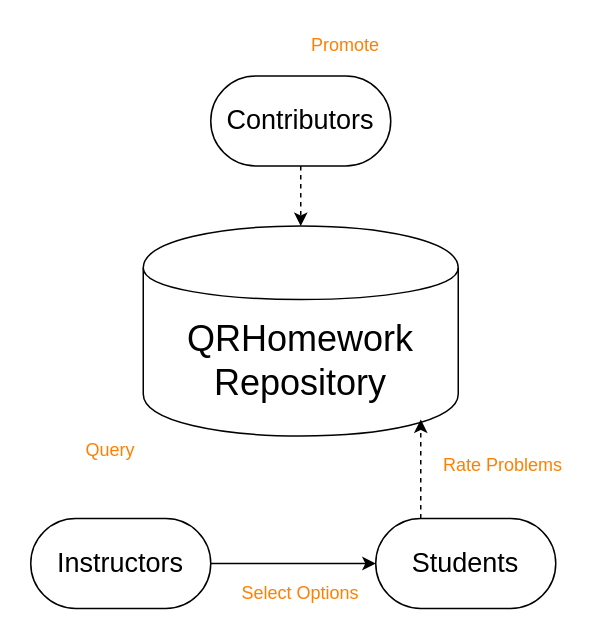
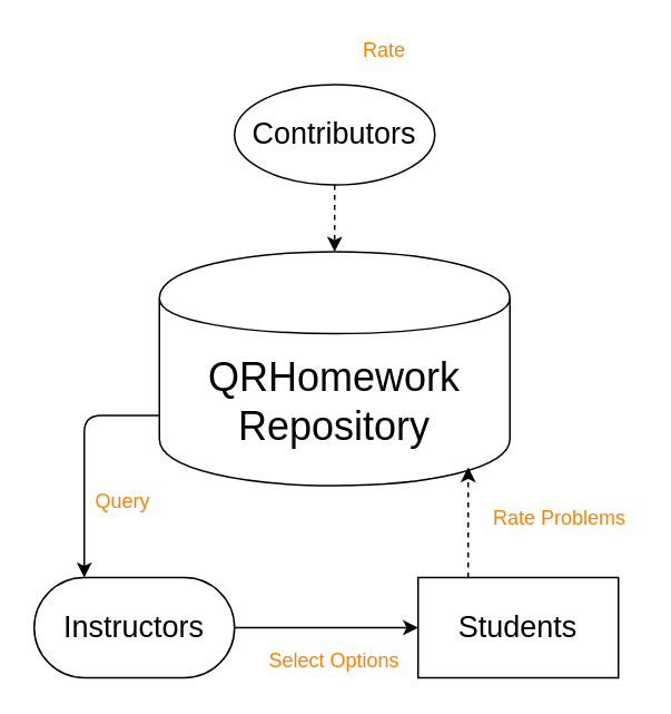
- <mxCell id="9" value="&lt;font color=&quot;#ff8000&quot;&gt;Promote&lt;/font&gt;" style="text;html=1;strokeColor=none;fillColor=none;align=center;verticalAlign=middle;whiteSpace=wrap;rounded=0;" vertex="1" parent="1"><mxGeometry x="210" y="20" width="40" height="20" as="geometry" /></mxCell>
+ <mxCell id="9" value="&lt;font color=&quot;#ff8000&quot;&gt;Rate&lt;/font&gt;" style="text;html=1;strokeColor=none;fillColor=none;align=center;verticalAlign=middle;whiteSpace=wrap;rounded=0;" vertex="1" parent="1"><mxGeometry x="210" y="20" width="40" height="20" as="geometry" /></mxCell>
- <mxCell id="3" value="&lt;font style=&quot;font-size: 18px&quot;&gt;Contributors&lt;/font&gt;" style="rounded=1;whiteSpace=wrap;html=1;arcSize=50;" vertex="1" parent="1"><mxGeometry x="140" y="50" width="120" height="60" as="geometry" /></mxCell>
+ <mxCell id="3" value="&lt;font style=&quot;font-size: 18px&quot;&gt;Contributors&lt;/font&gt;" style="ellipse;whiteSpace=wrap;html=1;arcSize=50;" vertex="1" parent="1"><mxGeometry x="140" y="50" width="120" height="60" as="geometry" /></mxCell>
+ <mxCell id="13" value="" style="endArrow=classic;html=1;exitX=0;exitY=0.7;exitDx=0;exitDy=0;entryX=0.25;entryY=0;entryDx=0;entryDy=0;" edge="1" parent="1" source="2" target="5"><mxGeometry width="50" height="50" relative="1" as="geometry"><mxPoint x="20" y="480" as="sourcePoint" /><mxPoint x="70" y="430" as="targetPoint" /><Array as="points"><mxPoint x="50" y="248" /></Array></mxGeometry></mxCell>
- <mxCell id="6" value="&lt;font style=&quot;font-size: 18px&quot;&gt;Students&lt;/font&gt;" style="rounded=1;whiteSpace=wrap;html=1;arcSize=50;" vertex="1" parent="1"><mxGeometry x="250" y="345" width="120" height="60" as="geometry" /></mxCell>
+ <mxCell id="6" value="&lt;font style=&quot;font-size: 18px&quot;&gt;Students&lt;/font&gt;" style="whiteSpace=wrap;html=1;arcSize=50;rounded=0;" vertex="1" parent="1"><mxGeometry x="250" y="345" width="120" height="60" as="geometry" /></mxCell>
